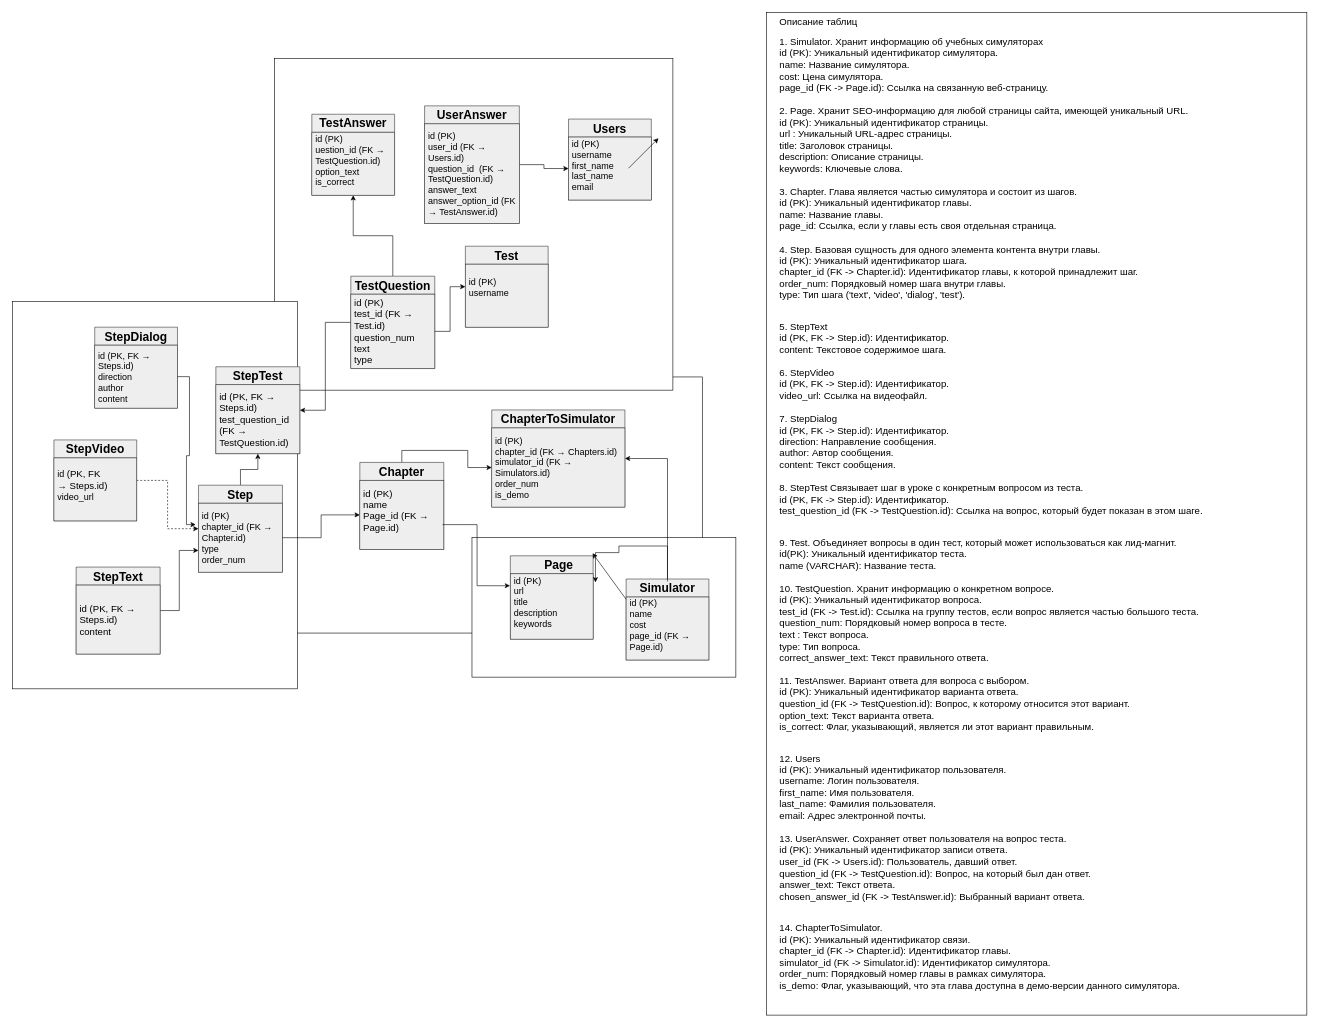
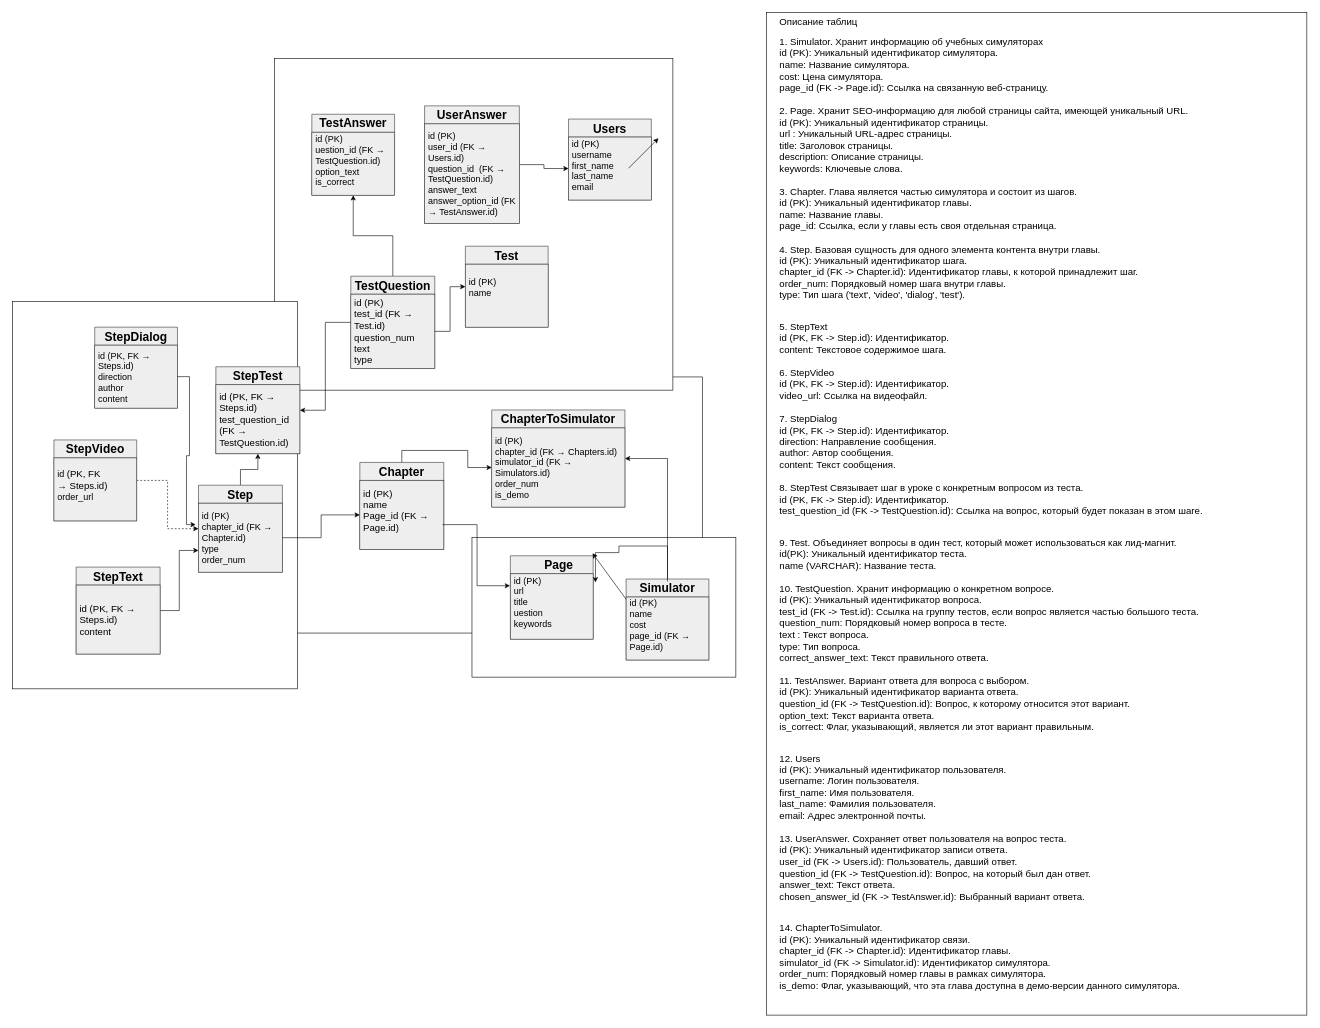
- <mxCell id="21" value="&lt;div&gt;&lt;font style=&quot;font-size: 15px;&quot;&gt;id (PK)&lt;/font&gt;&lt;/div&gt;&lt;div&gt;&lt;font style=&quot;font-size: 15px;&quot;&gt;username&lt;/font&gt;&lt;/div&gt;&lt;div&gt;&lt;br&gt;&lt;/div&gt;&lt;div&gt;&lt;br&gt;&lt;/div&gt;" style="text;strokeColor=light-dark(#36393D,#000000);fillColor=light-dark(#EEEEEE,#F9F9F9);align=left;verticalAlign=middle;spacingLeft=4;spacingRight=4;overflow=hidden;points=[[0,0.5],[1,0.5]];portConstraint=eastwest;rotatable=0;whiteSpace=wrap;html=1;fontColor=light-dark(#000000,#000000);" vertex="1" parent="20"><mxGeometry y="30" width="138" height="105" as="geometry" /></mxCell>
+ <mxCell id="21" value="&lt;div&gt;&lt;font style=&quot;font-size: 15px;&quot;&gt;id (PK)&lt;/font&gt;&lt;/div&gt;&lt;div&gt;&lt;font style=&quot;font-size: 15px;&quot;&gt;name&lt;/font&gt;&lt;/div&gt;&lt;div&gt;&lt;br&gt;&lt;/div&gt;&lt;div&gt;&lt;br&gt;&lt;/div&gt;" style="text;strokeColor=light-dark(#36393D,#000000);fillColor=light-dark(#EEEEEE,#F9F9F9);align=left;verticalAlign=middle;spacingLeft=4;spacingRight=4;overflow=hidden;points=[[0,0.5],[1,0.5]];portConstraint=eastwest;rotatable=0;whiteSpace=wrap;html=1;fontColor=light-dark(#000000,#000000);" vertex="1" parent="20"><mxGeometry y="30" width="138" height="105" as="geometry" /></mxCell>
- <mxCell id="31" value="&lt;div&gt;&lt;font style=&quot;font-size: 15px;&quot;&gt;id&amp;nbsp;&lt;/font&gt;&lt;font style=&quot;background-color: transparent; color: light-dark(rgb(0, 0, 0), rgb(0, 0, 0)); font-size: 16px;&quot;&gt;(PK,&amp;nbsp;&lt;/font&gt;&lt;span style=&quot;background-color: transparent; color: rgb(255, 255, 255);&quot;&gt;&lt;font style=&quot;color: light-dark(rgb(0, 0, 0), rgb(8, 8, 8));&quot;&gt;&lt;span style=&quot;font-size: 16px;&quot;&gt;FK →&amp;nbsp;&lt;/span&gt;&lt;span style=&quot;font-size: 16px;&quot;&gt;Steps.id&lt;/span&gt;&lt;span style=&quot;font-size: 16px;&quot;&gt;)&lt;/span&gt;&lt;/font&gt;&lt;/span&gt;&lt;/div&gt;&lt;div&gt;&lt;font style=&quot;font-size: 15px;&quot;&gt;video_url&lt;/font&gt;&lt;/div&gt;&lt;div&gt;&lt;br&gt;&lt;/div&gt;" style="text;strokeColor=light-dark(#36393D,#000000);fillColor=light-dark(#EEEEEE,#F9F9F9);align=left;verticalAlign=middle;spacingLeft=4;spacingRight=4;overflow=hidden;points=[[0,0.5],[1,0.5]];portConstraint=eastwest;rotatable=0;whiteSpace=wrap;html=1;fontColor=light-dark(#000000,#000000);" vertex="1" parent="30"><mxGeometry y="30" width="138" height="105" as="geometry" /></mxCell>
+ <mxCell id="31" value="&lt;div&gt;&lt;font style=&quot;font-size: 15px;&quot;&gt;id&amp;nbsp;&lt;/font&gt;&lt;font style=&quot;background-color: transparent; color: light-dark(rgb(0, 0, 0), rgb(0, 0, 0)); font-size: 16px;&quot;&gt;(PK,&amp;nbsp;&lt;/font&gt;&lt;span style=&quot;background-color: transparent; color: rgb(255, 255, 255);&quot;&gt;&lt;font style=&quot;color: light-dark(rgb(0, 0, 0), rgb(8, 8, 8));&quot;&gt;&lt;span style=&quot;font-size: 16px;&quot;&gt;FK →&amp;nbsp;&lt;/span&gt;&lt;span style=&quot;font-size: 16px;&quot;&gt;Steps.id&lt;/span&gt;&lt;span style=&quot;font-size: 16px;&quot;&gt;)&lt;/span&gt;&lt;/font&gt;&lt;/span&gt;&lt;/div&gt;&lt;div&gt;&lt;font style=&quot;font-size: 15px;&quot;&gt;order_url&lt;/font&gt;&lt;/div&gt;&lt;div&gt;&lt;br&gt;&lt;/div&gt;" style="text;strokeColor=light-dark(#36393D,#000000);fillColor=light-dark(#EEEEEE,#F9F9F9);align=left;verticalAlign=middle;spacingLeft=4;spacingRight=4;overflow=hidden;points=[[0,0.5],[1,0.5]];portConstraint=eastwest;rotatable=0;whiteSpace=wrap;html=1;fontColor=light-dark(#000000,#000000);" vertex="1" parent="30"><mxGeometry y="30" width="138" height="105" as="geometry" /></mxCell>
- <mxCell id="13" value="&lt;div&gt;&lt;div&gt;&lt;span style=&quot;font-size: 15px;&quot;&gt;id (PK)&lt;/span&gt;&lt;/div&gt;&lt;div&gt;&lt;span style=&quot;font-size: 15px;&quot;&gt;url&amp;nbsp;&lt;/span&gt;&lt;/div&gt;&lt;div&gt;&lt;span style=&quot;font-size: 15px;&quot;&gt;title&lt;/span&gt;&lt;/div&gt;&lt;div&gt;&lt;span style=&quot;font-size: 15px;&quot;&gt;description&lt;/span&gt;&lt;/div&gt;&lt;div&gt;&lt;span style=&quot;font-size: 15px;&quot;&gt;keywords&amp;nbsp;&lt;/span&gt;&lt;/div&gt;&lt;/div&gt;&lt;div&gt;&lt;br&gt;&lt;/div&gt;" style="text;strokeColor=light-dark(#36393D,#000000);fillColor=light-dark(#EEEEEE,#F9F9F9);align=left;verticalAlign=middle;spacingLeft=4;spacingRight=4;overflow=hidden;points=[[0,0.5],[1,0.5]];portConstraint=eastwest;rotatable=0;whiteSpace=wrap;html=1;fontColor=light-dark(#000000,#000000);" vertex="1" parent="12"><mxGeometry y="30" width="138" height="109" as="geometry" /></mxCell>
+ <mxCell id="13" value="&lt;div&gt;&lt;div&gt;&lt;span style=&quot;font-size: 15px;&quot;&gt;id (PK)&lt;/span&gt;&lt;/div&gt;&lt;div&gt;&lt;span style=&quot;font-size: 15px;&quot;&gt;url&amp;nbsp;&lt;/span&gt;&lt;/div&gt;&lt;div&gt;&lt;span style=&quot;font-size: 15px;&quot;&gt;title&lt;/span&gt;&lt;/div&gt;&lt;div&gt;&lt;span style=&quot;font-size: 15px;&quot;&gt;uestion&lt;/span&gt;&lt;/div&gt;&lt;div&gt;&lt;span style=&quot;font-size: 15px;&quot;&gt;keywords&amp;nbsp;&lt;/span&gt;&lt;/div&gt;&lt;/div&gt;&lt;div&gt;&lt;br&gt;&lt;/div&gt;" style="text;strokeColor=light-dark(#36393D,#000000);fillColor=light-dark(#EEEEEE,#F9F9F9);align=left;verticalAlign=middle;spacingLeft=4;spacingRight=4;overflow=hidden;points=[[0,0.5],[1,0.5]];portConstraint=eastwest;rotatable=0;whiteSpace=wrap;html=1;fontColor=light-dark(#000000,#000000);" vertex="1" parent="12"><mxGeometry y="30" width="138" height="109" as="geometry" /></mxCell>
